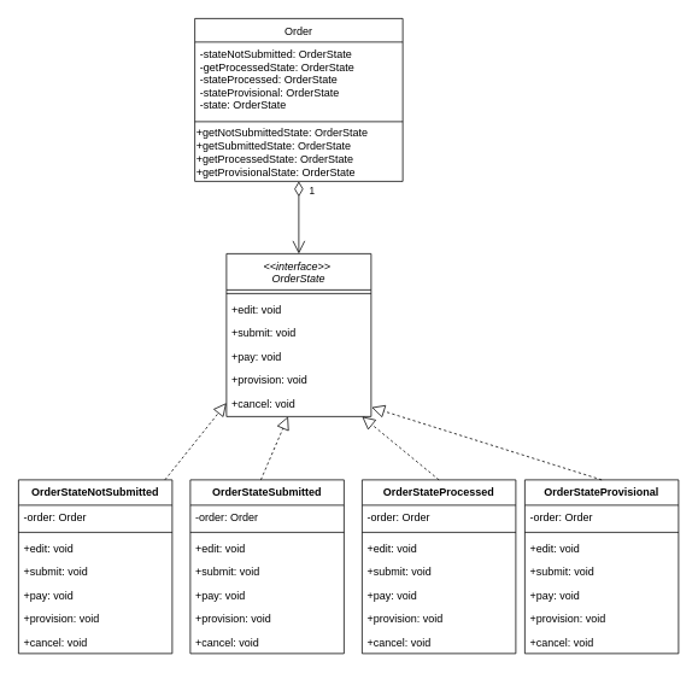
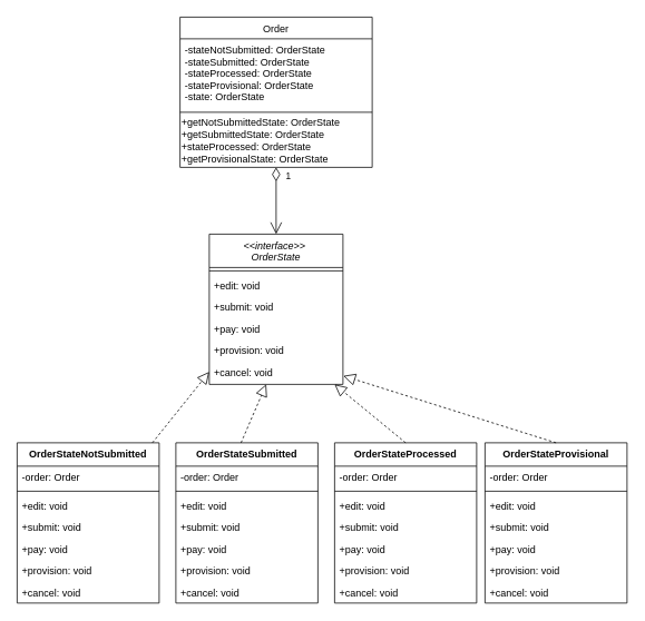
- <mxCell id="10" value="-stateNotSubmitted: OrderState&#10;-getProcessedState: OrderState&#10;-stateProcessed: OrderState&#10;-stateProvisional: OrderState&#10;-state: OrderState" style="text;align=left;verticalAlign=top;spacingLeft=4;spacingRight=4;overflow=hidden;rotatable=0;points=[[0,0.5],[1,0.5]];portConstraint=eastwest;" parent="9" vertex="1"><mxGeometry y="26" width="230" height="84" as="geometry" /></mxCell>
+ <mxCell id="10" value="-stateNotSubmitted: OrderState&#10;-stateSubmitted: OrderState&#10;-stateProcessed: OrderState&#10;-stateProvisional: OrderState&#10;-state: OrderState" style="text;align=left;verticalAlign=top;spacingLeft=4;spacingRight=4;overflow=hidden;rotatable=0;points=[[0,0.5],[1,0.5]];portConstraint=eastwest;" parent="9" vertex="1"><mxGeometry y="26" width="230" height="84" as="geometry" /></mxCell>
- <mxCell id="12" value="+getNotSubmittedState: OrderState&lt;br&gt;+getSubmittedState: OrderState&lt;br&gt;+getProcessedState: OrderState&lt;br&gt;+getProvisionalState: OrderState" style="text;html=1;align=left;verticalAlign=middle;resizable=0;points=[];autosize=1;strokeColor=none;" vertex="1" parent="9"><mxGeometry y="118" width="230" height="60" as="geometry" /></mxCell>
+ <mxCell id="12" value="+getNotSubmittedState: OrderState&lt;br&gt;+getSubmittedState: OrderState&lt;br&gt;+stateProcessed: OrderState&lt;br&gt;+getProvisionalState: OrderState" style="text;html=1;align=left;verticalAlign=middle;resizable=0;points=[];autosize=1;strokeColor=none;" vertex="1" parent="9"><mxGeometry y="118" width="230" height="60" as="geometry" /></mxCell>
